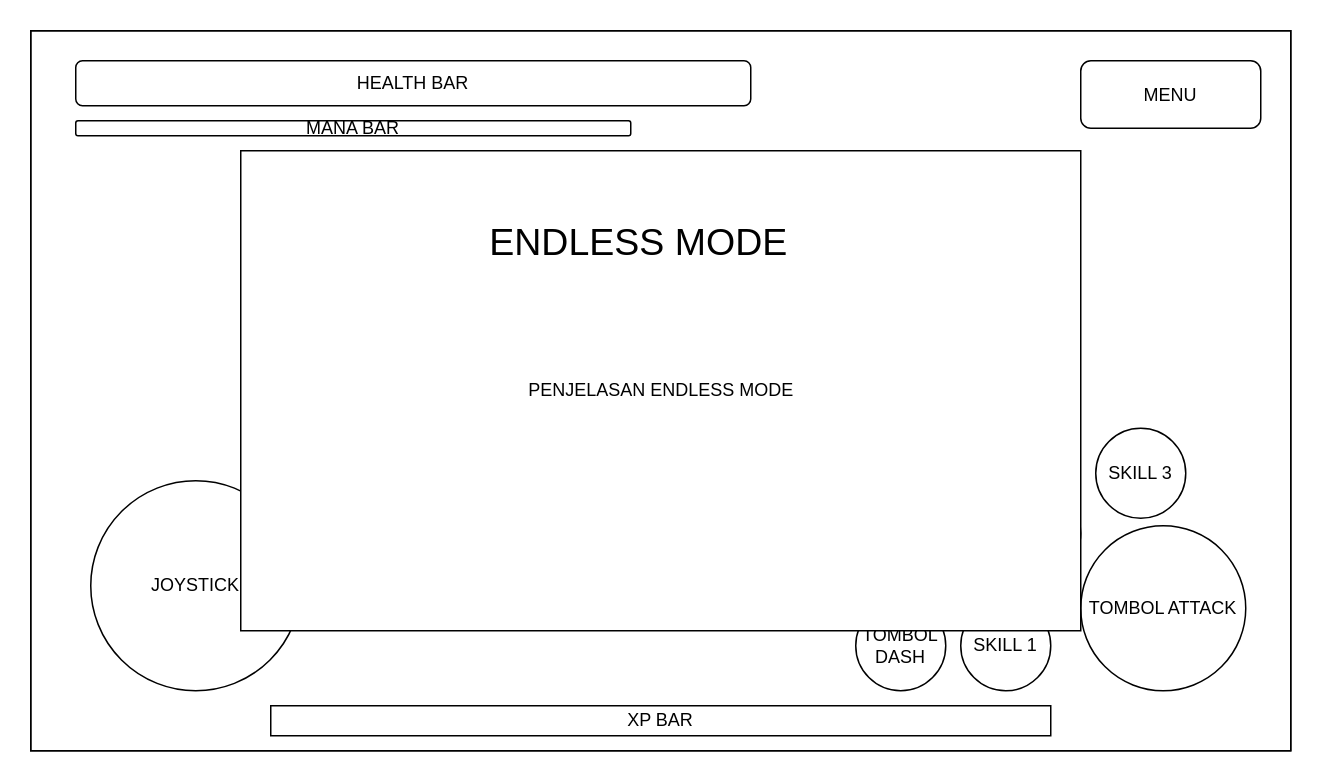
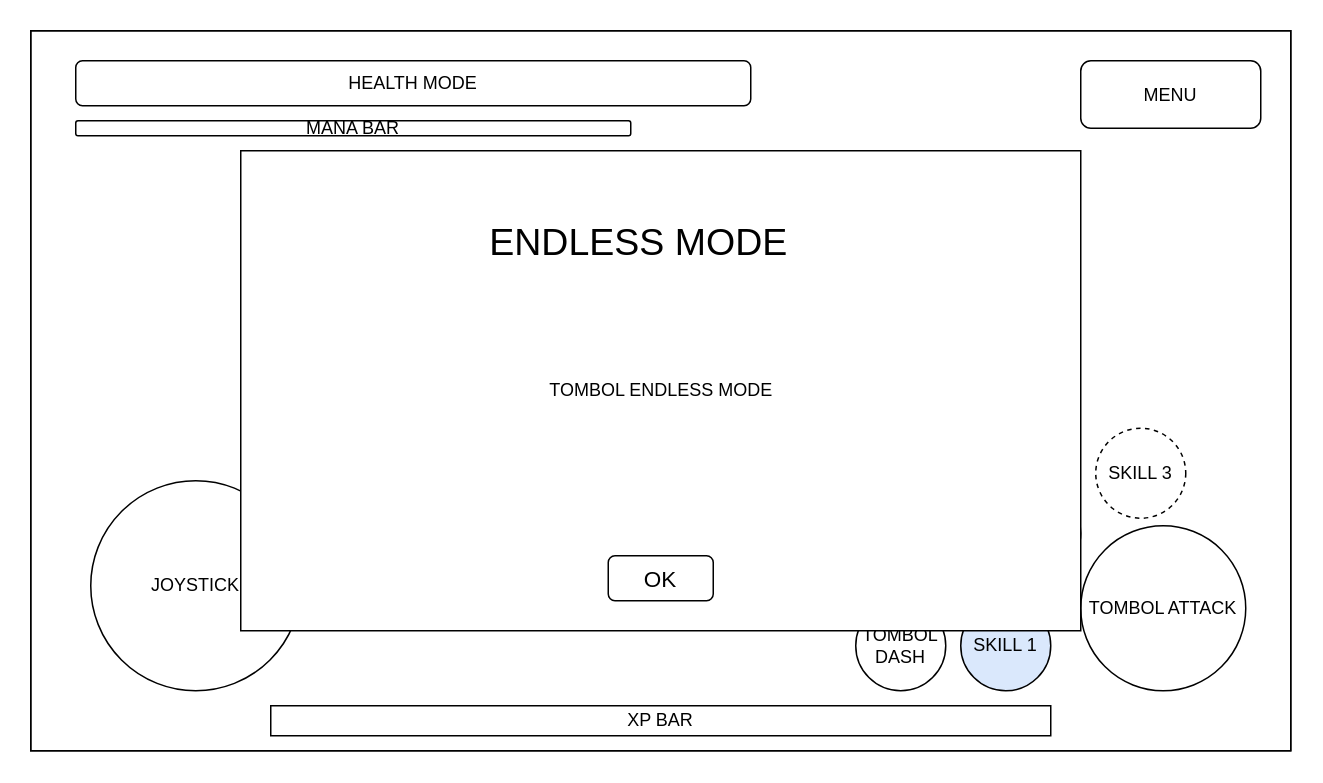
- <mxCell id="11" value="HEALTH BAR" style="rounded=1;whiteSpace=wrap;html=1;" vertex="1" parent="1"><mxGeometry x="50" y="40" width="450" height="30" as="geometry" /></mxCell>
+ <mxCell id="11" value="HEALTH MODE" style="rounded=1;whiteSpace=wrap;html=1;" vertex="1" parent="1"><mxGeometry x="50" y="40" width="450" height="30" as="geometry" /></mxCell>
- <mxCell id="16" value="PENJELASAN ENDLESS MODE" style="text;html=1;align=center;verticalAlign=middle;resizable=0;points=[];autosize=1;" vertex="1" parent="1"><mxGeometry x="345" y="250" width="190" height="20" as="geometry" /></mxCell>
+ <mxCell id="16" value="TOMBOL ENDLESS MODE" style="text;html=1;align=center;verticalAlign=middle;resizable=0;points=[];autosize=1;" vertex="1" parent="1"><mxGeometry x="345" y="250" width="190" height="20" as="geometry" /></mxCell>
- <mxCell id="7" value="SKILL 3" style="ellipse;whiteSpace=wrap;html=1;aspect=fixed;" vertex="1" parent="1"><mxGeometry x="730" y="285" width="60" height="60" as="geometry" /></mxCell>
+ <mxCell id="7" value="SKILL 3" style="ellipse;whiteSpace=wrap;html=1;aspect=fixed;dashed=1;" vertex="1" parent="1"><mxGeometry x="730" y="285" width="60" height="60" as="geometry" /></mxCell>
+ <mxCell id="17" value="&lt;font style=&quot;font-size: 15px&quot;&gt;OK&lt;/font&gt;" style="rounded=1;whiteSpace=wrap;html=1;" vertex="1" parent="1"><mxGeometry x="405" y="370" width="70" height="30" as="geometry" /></mxCell>
- <mxCell id="5" value="SKILL 1" style="ellipse;whiteSpace=wrap;html=1;aspect=fixed;" vertex="1" parent="1"><mxGeometry x="640" y="400" width="60" height="60" as="geometry" /></mxCell>
+ <mxCell id="5" value="SKILL 1" style="ellipse;whiteSpace=wrap;html=1;aspect=fixed;fillColor=#dae8fc;" vertex="1" parent="1"><mxGeometry x="640" y="400" width="60" height="60" as="geometry" /></mxCell>
